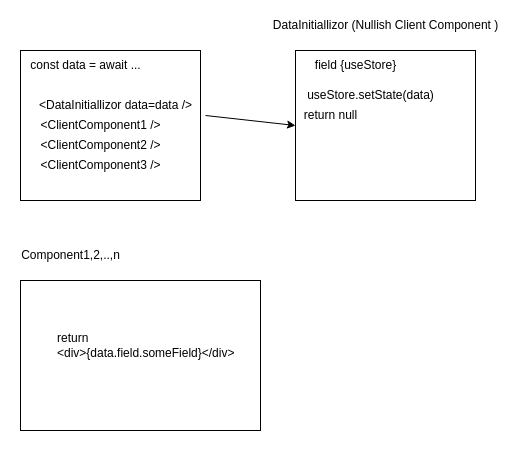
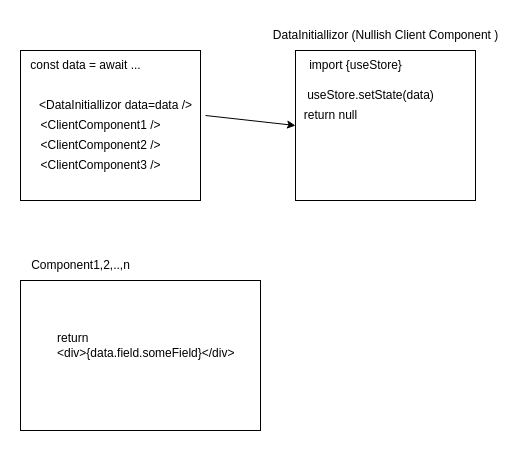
- <mxCell id="4" value="DataInitiallizor (Nullish Client Component )" style="text;html=1;align=center;verticalAlign=middle;resizable=0;points=[];autosize=1;strokeColor=none;fillColor=none;" vertex="1" parent="1"><mxGeometry x="260" y="10" width="250" height="30" as="geometry" /></mxCell>
+ <mxCell id="4" value="DataInitiallizor (Nullish Client Component )" style="text;html=1;align=center;verticalAlign=middle;resizable=0;points=[];autosize=1;strokeColor=none;fillColor=none;" vertex="1" parent="1"><mxGeometry x="260" y="20" width="250" height="30" as="geometry" /></mxCell>
- <mxCell id="11" value="field {useStore}" style="text;html=1;align=center;verticalAlign=middle;resizable=0;points=[];autosize=1;strokeColor=none;fillColor=none;" vertex="1" parent="1"><mxGeometry x="295" y="50" width="120" height="30" as="geometry" /></mxCell>
+ <mxCell id="11" value="import {useStore}" style="text;html=1;align=center;verticalAlign=middle;resizable=0;points=[];autosize=1;strokeColor=none;fillColor=none;" vertex="1" parent="1"><mxGeometry x="295" y="50" width="120" height="30" as="geometry" /></mxCell>
- <mxCell id="15" value="Component1,2,..,n" style="text;html=1;align=center;verticalAlign=middle;resizable=0;points=[];autosize=1;strokeColor=none;fillColor=none;" vertex="1" parent="1"><mxGeometry x="10" y="240" width="120" height="30" as="geometry" /></mxCell>
+ <mxCell id="15" value="Component1,2,..,n" style="text;html=1;align=center;verticalAlign=middle;resizable=0;points=[];autosize=1;strokeColor=none;fillColor=none;" vertex="1" parent="1"><mxGeometry x="20" y="250" width="120" height="30" as="geometry" /></mxCell>
